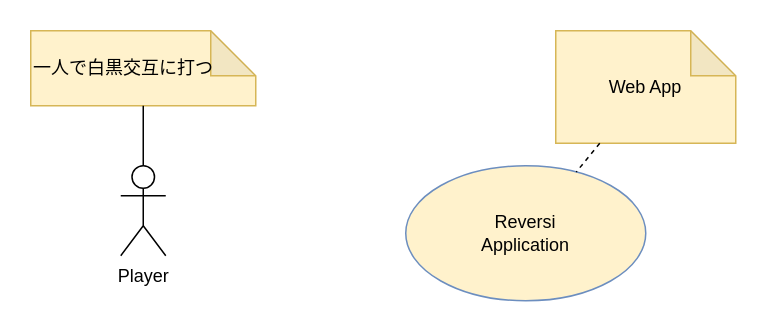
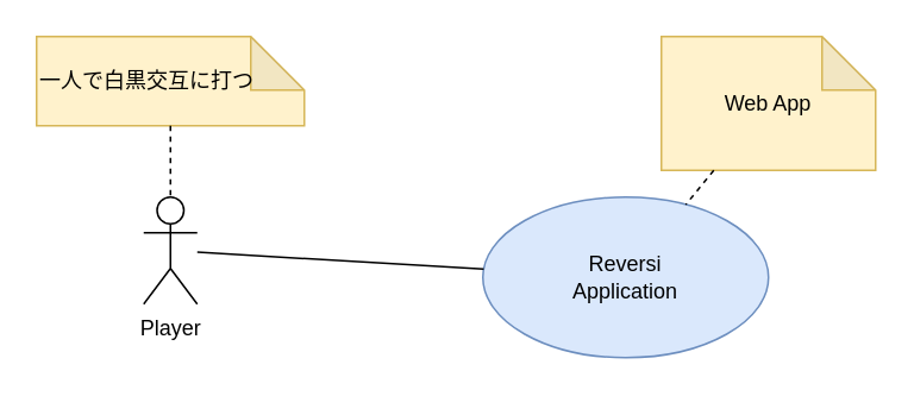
- <mxCell id="8" value="" style="endArrow=none;html=1;dashed=0;" edge="1" parent="1" source="7" target="2"><mxGeometry width="50" height="50" relative="1" as="geometry"><mxPoint x="421.818" y="80" as="sourcePoint" /><mxPoint x="390.291" y="123.35" as="targetPoint" /></mxGeometry></mxCell>
+ <mxCell id="8" value="" style="endArrow=none;html=1;dashed=1;" edge="1" parent="1" source="7" target="2"><mxGeometry width="50" height="50" relative="1" as="geometry"><mxPoint x="421.818" y="80" as="sourcePoint" /><mxPoint x="390.291" y="123.35" as="targetPoint" /></mxGeometry></mxCell>
+ <mxCell id="6" value="" style="endArrow=none;html=1;" edge="1" source="2" target="3" parent="1"><mxGeometry width="50" height="50" relative="1" as="geometry"><mxPoint x="230" y="310" as="sourcePoint" /><mxPoint x="280" y="260" as="targetPoint" /></mxGeometry></mxCell>
- <mxCell id="3" value="Reversi&lt;br&gt;Application" style="ellipse;whiteSpace=wrap;html=1;fillColor=#fff2cc;strokeColor=#6c8ebf;" vertex="1" parent="1"><mxGeometry x="270" y="110" width="160" height="90" as="geometry" /></mxCell>
+ <mxCell id="3" value="Reversi&lt;br&gt;Application" style="ellipse;whiteSpace=wrap;html=1;fillColor=#dae8fc;strokeColor=#6c8ebf;" vertex="1" parent="1"><mxGeometry x="270" y="110" width="160" height="90" as="geometry" /></mxCell>
